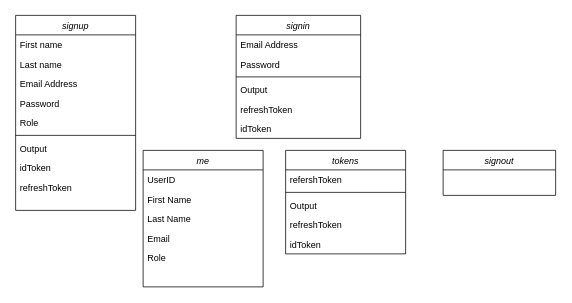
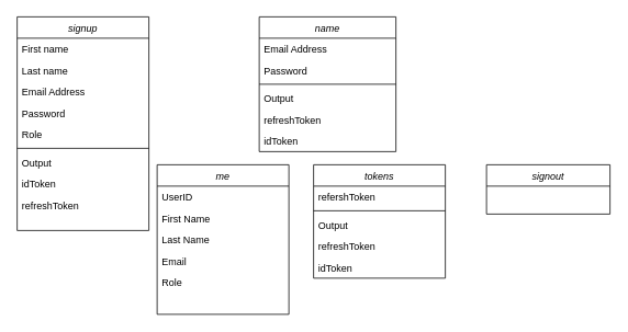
- <mxCell id="12" value="signin" style="swimlane;fontStyle=2;align=center;verticalAlign=top;childLayout=stackLayout;horizontal=1;startSize=26;horizontalStack=0;resizeParent=1;resizeLast=0;collapsible=1;marginBottom=0;rounded=0;shadow=0;strokeWidth=1;" vertex="1" parent="1"><mxGeometry x="314" y="20" width="166" height="164" as="geometry"><mxRectangle x="230" y="140" width="160" height="26" as="alternateBounds" /></mxGeometry></mxCell>
+ <mxCell id="12" value="name" style="swimlane;fontStyle=2;align=center;verticalAlign=top;childLayout=stackLayout;horizontal=1;startSize=26;horizontalStack=0;resizeParent=1;resizeLast=0;collapsible=1;marginBottom=0;rounded=0;shadow=0;strokeWidth=1;" vertex="1" parent="1"><mxGeometry x="314" y="20" width="166" height="164" as="geometry"><mxRectangle x="230" y="140" width="160" height="26" as="alternateBounds" /></mxGeometry></mxCell>
